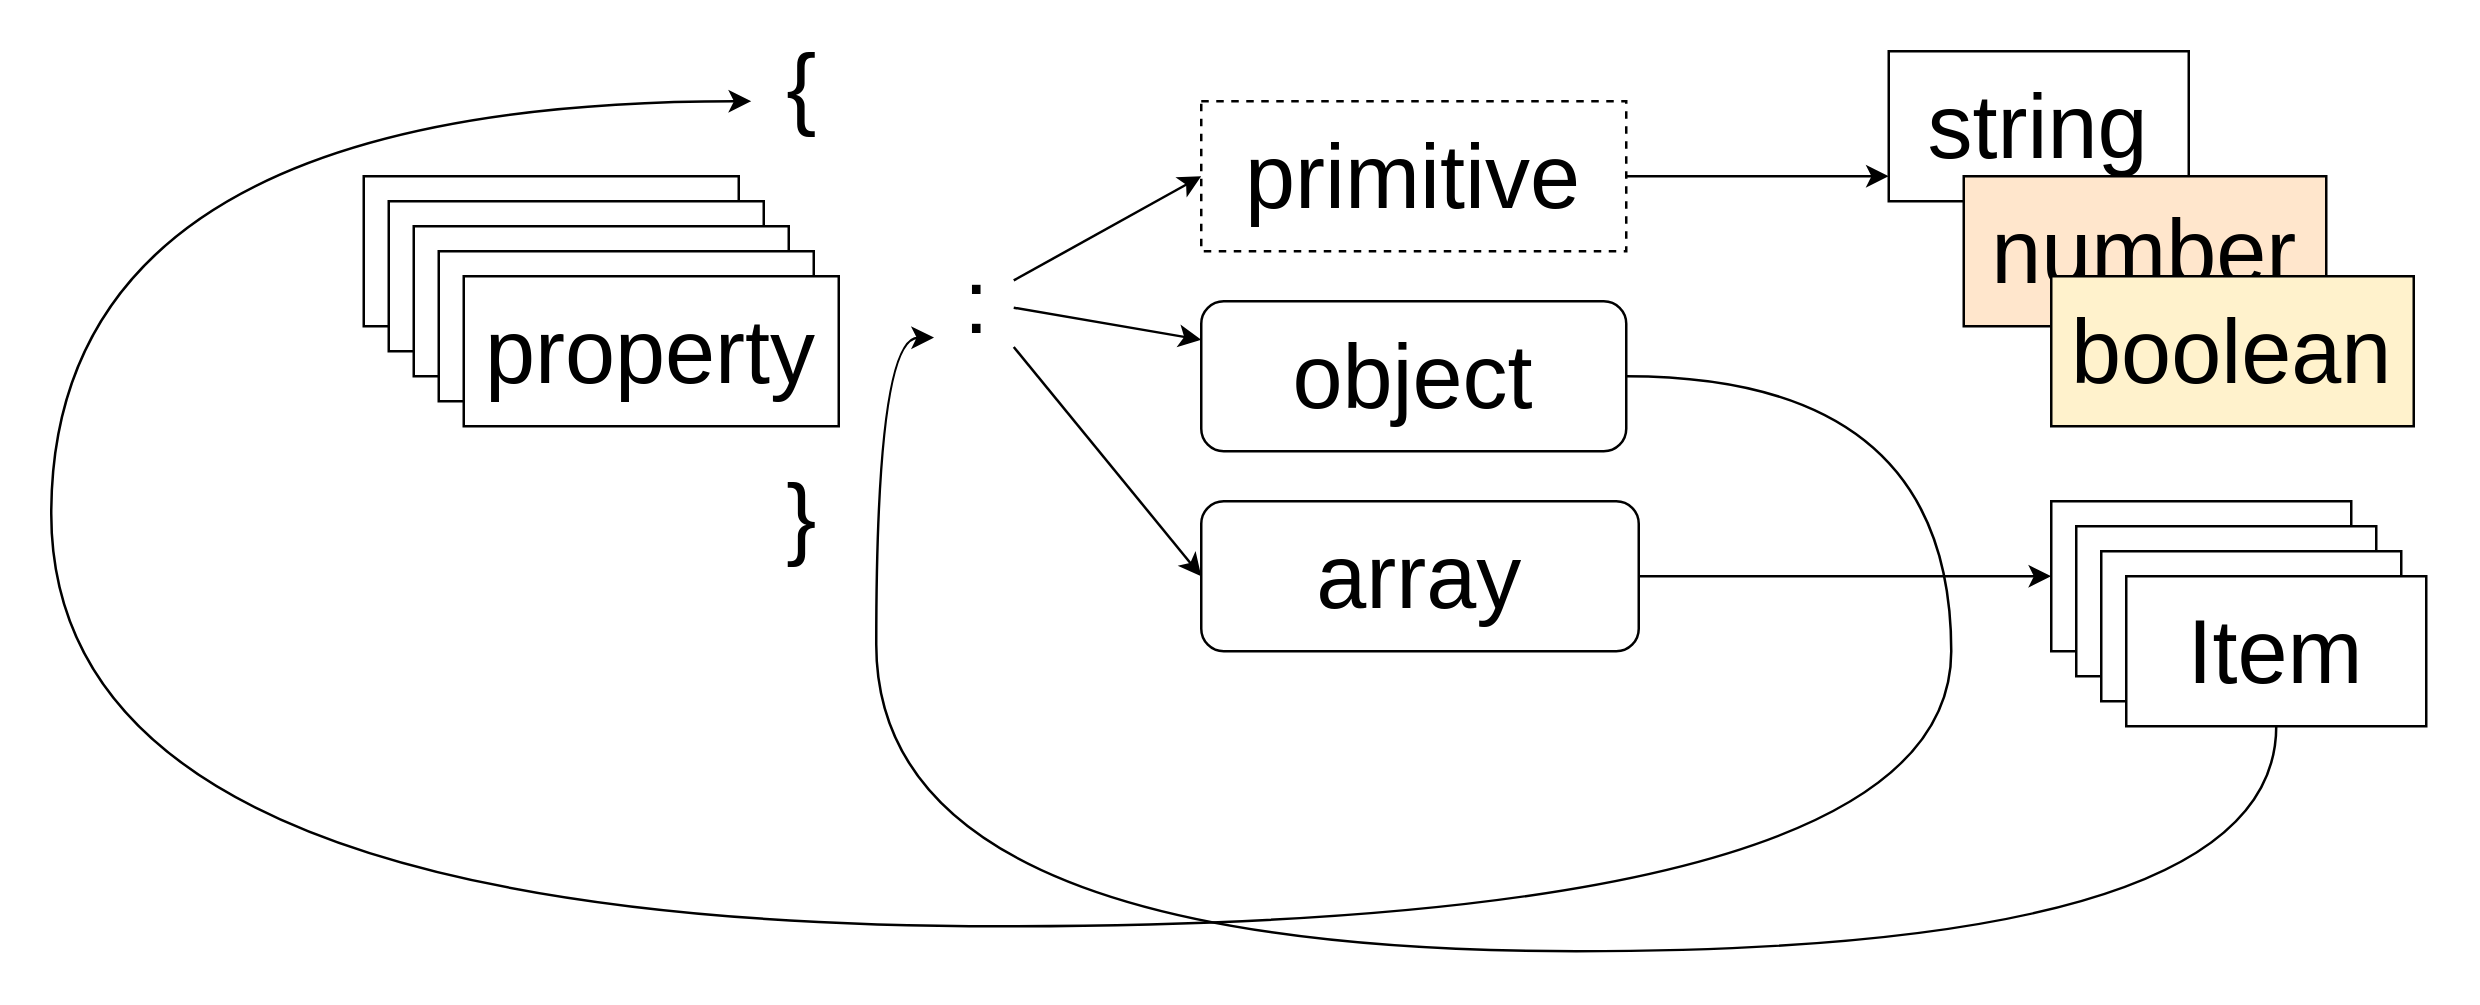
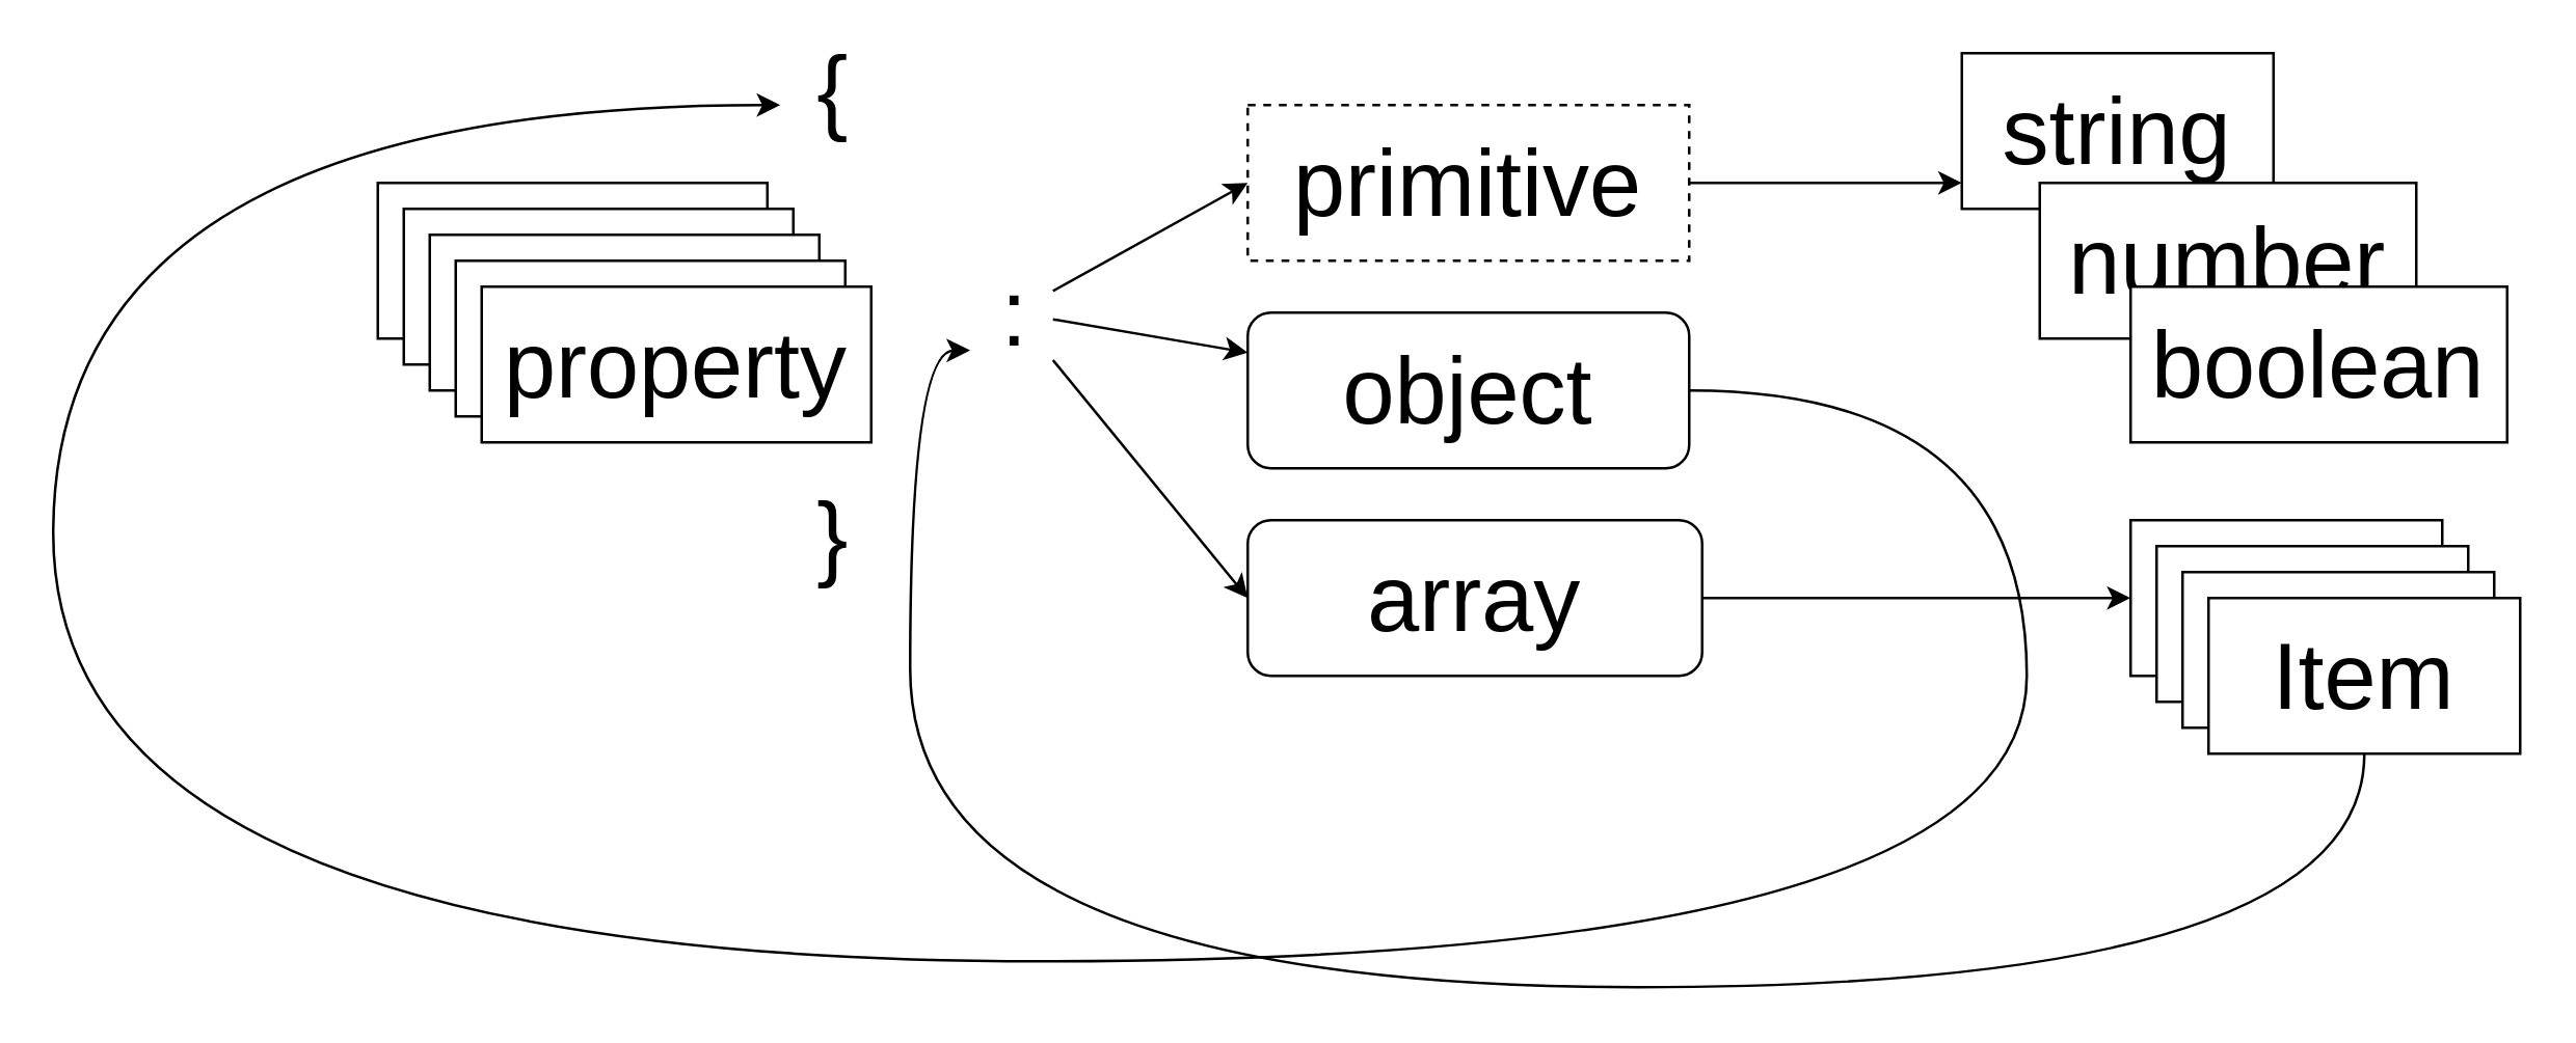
- <mxCell id="19" value="number" style="whiteSpace=wrap;html=1;fontSize=36;fillColor=#ffe6cc;" parent="1" vertex="1"><mxGeometry x="785" y="70" width="145" height="60" as="geometry" /></mxCell>
+ <mxCell id="19" value="number" style="whiteSpace=wrap;html=1;fontSize=36;" parent="1" vertex="1"><mxGeometry x="785" y="70" width="145" height="60" as="geometry" /></mxCell>
- <mxCell id="20" value="boolean" style="whiteSpace=wrap;html=1;fontSize=36;fillColor=#fff2cc;" parent="1" vertex="1"><mxGeometry x="820" y="110" width="145" height="60" as="geometry" /></mxCell>
+ <mxCell id="20" value="boolean" style="whiteSpace=wrap;html=1;fontSize=36;" parent="1" vertex="1"><mxGeometry x="820" y="110" width="145" height="60" as="geometry" /></mxCell>
